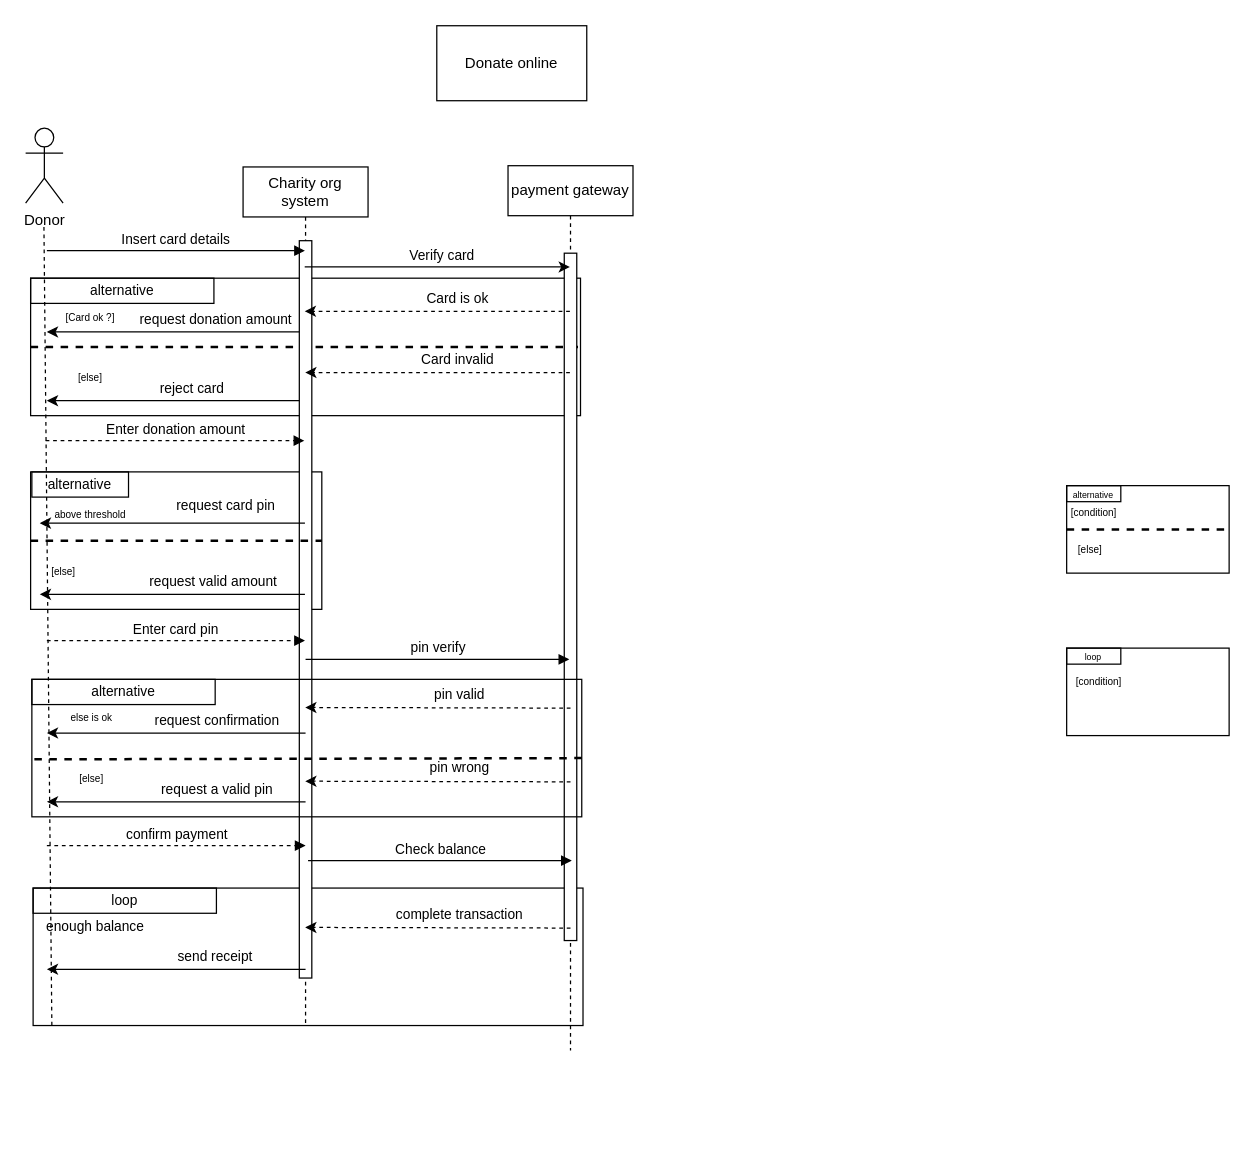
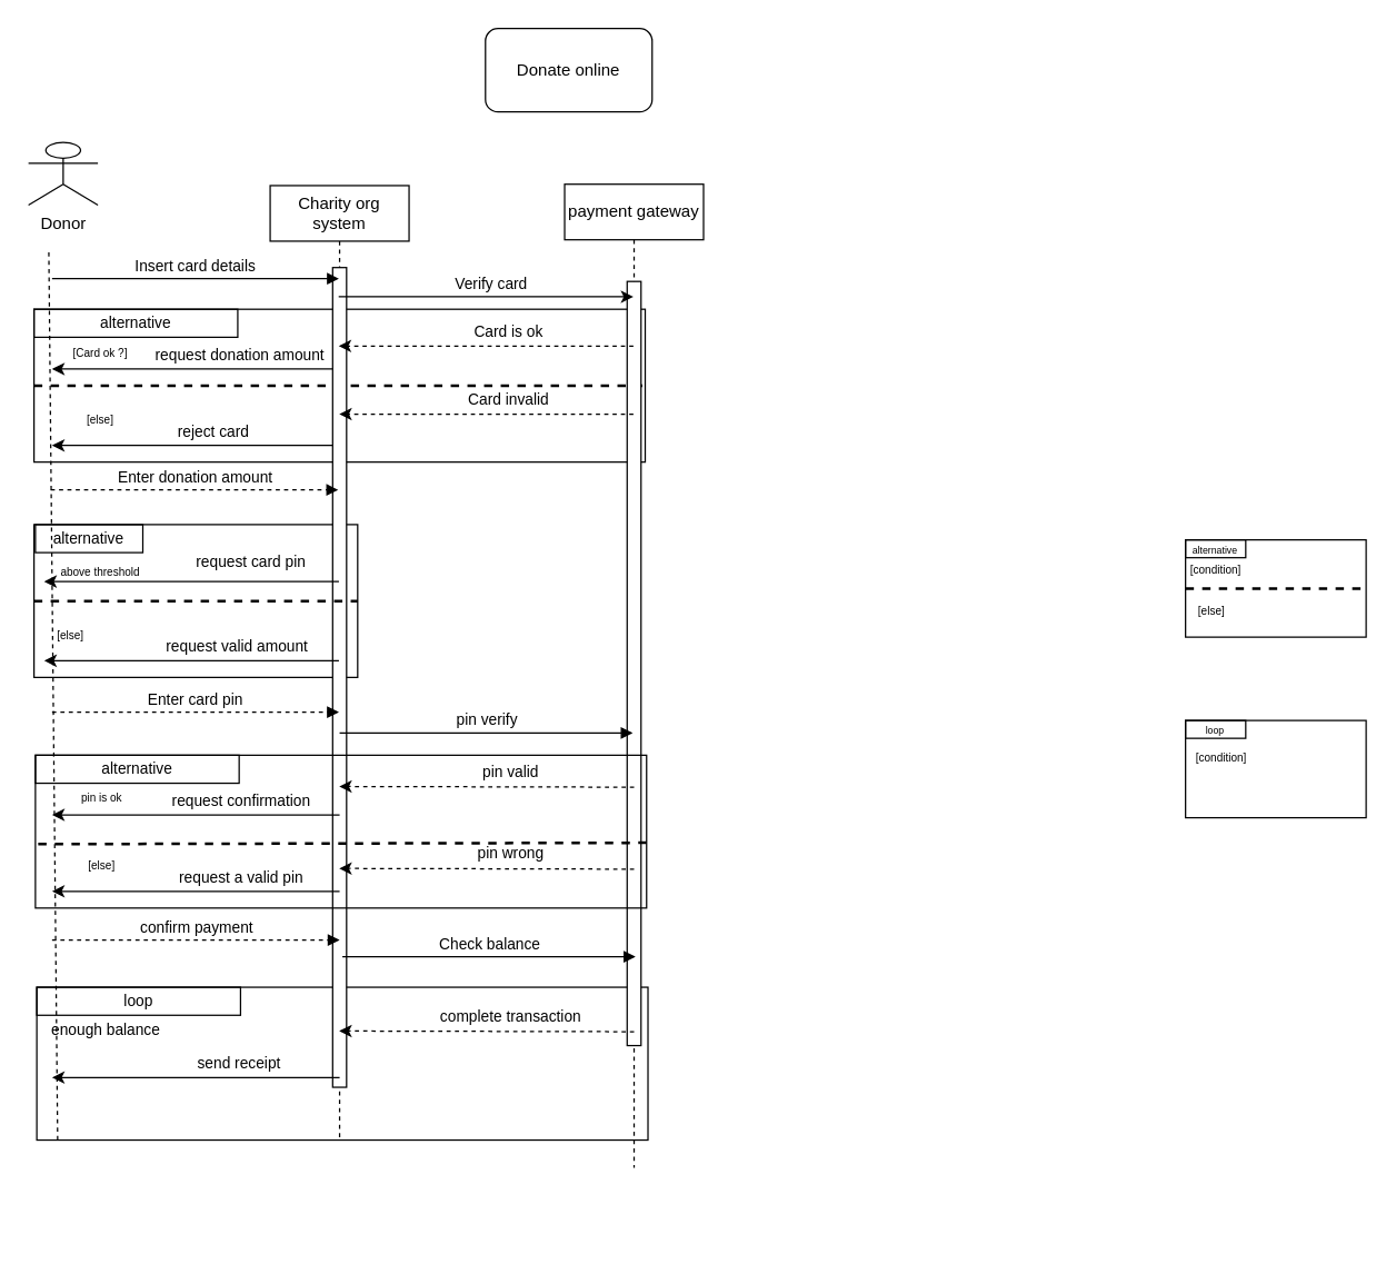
- <mxCell id="21" value="Donate online" style="whiteSpace=wrap;html=1;rounded=0;" vertex="1" parent="1"><mxGeometry x="349" y="20" width="120" height="60" as="geometry" /></mxCell>
+ <mxCell id="21" value="Donate online" style="rounded=1;whiteSpace=wrap;html=1;" vertex="1" parent="1"><mxGeometry x="349" y="20" width="120" height="60" as="geometry" /></mxCell>
- <mxCell id="18" value="Donor" style="shape=umlActor;verticalLabelPosition=bottom;verticalAlign=top;html=1;outlineConnect=0;" vertex="1" parent="1"><mxGeometry x="20" y="102" width="30" height="60" as="geometry" /></mxCell>
+ <mxCell id="18" value="Donor" style="shape=umlActor;verticalLabelPosition=bottom;verticalAlign=top;html=1;outlineConnect=0;" vertex="1" parent="1"><mxGeometry x="20" y="102" width="50" height="45" as="geometry" /></mxCell>
- <mxCell id="62" value="&lt;span style=&quot;font-size: 8px;&quot;&gt;else is ok&lt;/span&gt;" style="text;html=1;align=center;verticalAlign=middle;whiteSpace=wrap;rounded=0;" vertex="1" parent="57"><mxGeometry x="0.005" y="20.164" width="95.886" height="20.161" as="geometry" /></mxCell>
+ <mxCell id="62" value="&lt;span style=&quot;font-size: 8px;&quot;&gt;pin is ok&lt;/span&gt;" style="text;html=1;align=center;verticalAlign=middle;whiteSpace=wrap;rounded=0;" vertex="1" parent="57"><mxGeometry x="0.005" y="20.164" width="95.886" height="20.161" as="geometry" /></mxCell>
